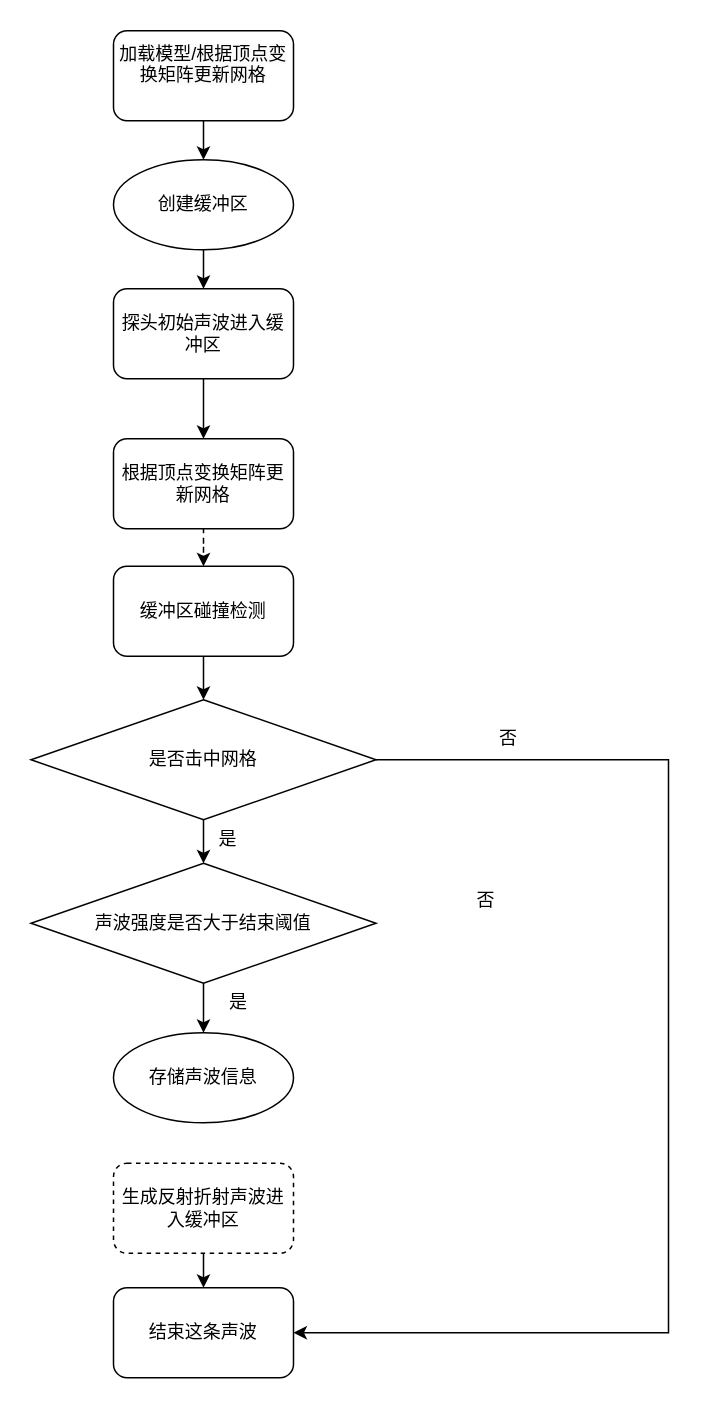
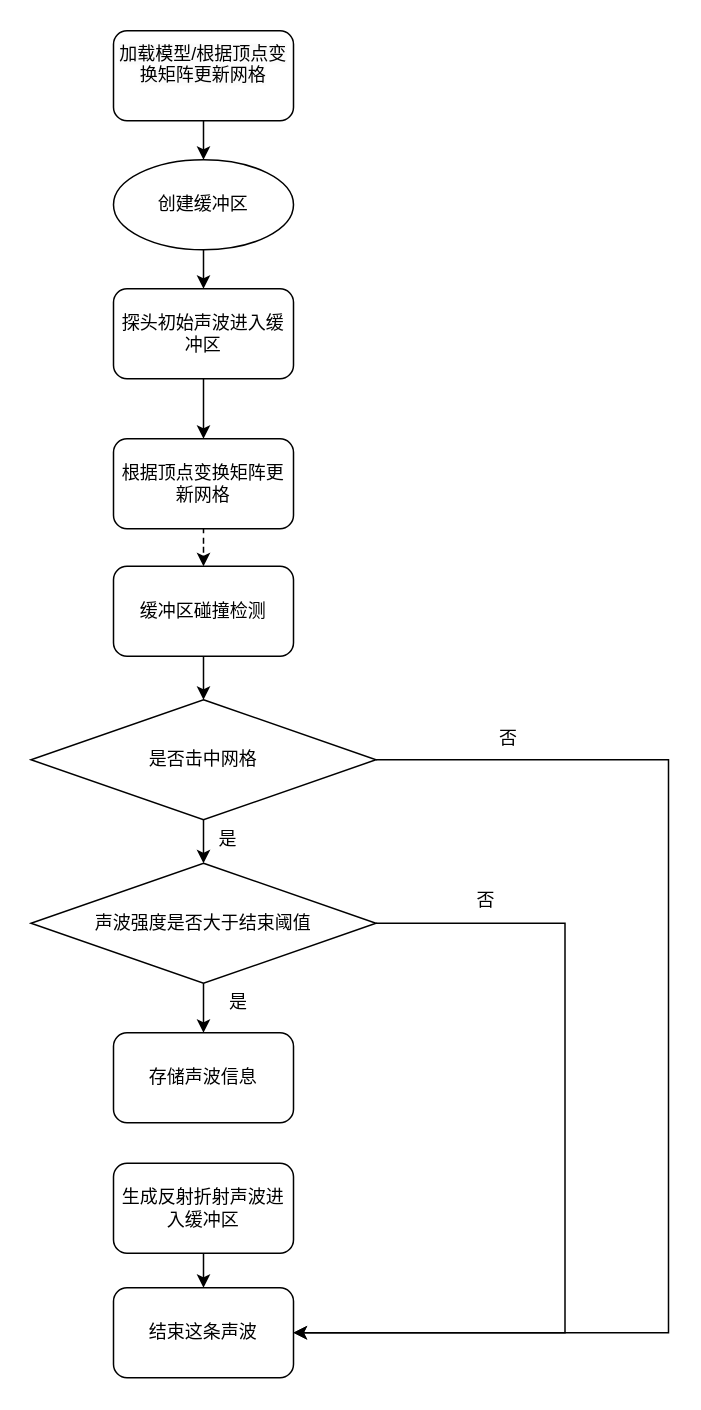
+ <mxCell id="16" style="edgeStyle=orthogonalEdgeStyle;rounded=0;orthogonalLoop=1;jettySize=auto;html=1;exitX=1;exitY=0.5;exitDx=0;exitDy=0;entryX=1;entryY=0.5;entryDx=0;entryDy=0;" edge="1" parent="1" source="17" target="21"><mxGeometry relative="1" as="geometry"><mxPoint x="198" y="891" as="targetPoint" /><Array as="points"><mxPoint x="376" y="615" /><mxPoint x="376" y="888" /></Array></mxGeometry></mxCell>
- <mxCell id="18" value="存储声波信息" style="ellipse;whiteSpace=wrap;html=1;" vertex="1" parent="1"><mxGeometry x="75" y="688" width="120" height="60" as="geometry" /></mxCell>
+ <mxCell id="18" value="存储声波信息" style="rounded=1;whiteSpace=wrap;html=1;" vertex="1" parent="1"><mxGeometry x="75" y="688" width="120" height="60" as="geometry" /></mxCell>
- <mxCell id="20" value="生成反射折射声波进入缓冲区" style="rounded=1;whiteSpace=wrap;html=1;dashed=1;" vertex="1" parent="1"><mxGeometry x="75" y="775" width="120" height="60" as="geometry" /></mxCell>
+ <mxCell id="20" value="生成反射折射声波进入缓冲区" style="rounded=1;whiteSpace=wrap;html=1;" vertex="1" parent="1"><mxGeometry x="75" y="775" width="120" height="60" as="geometry" /></mxCell>
